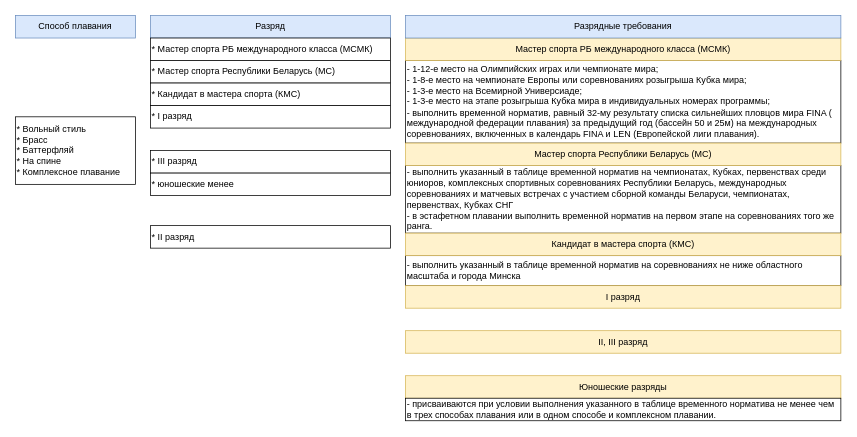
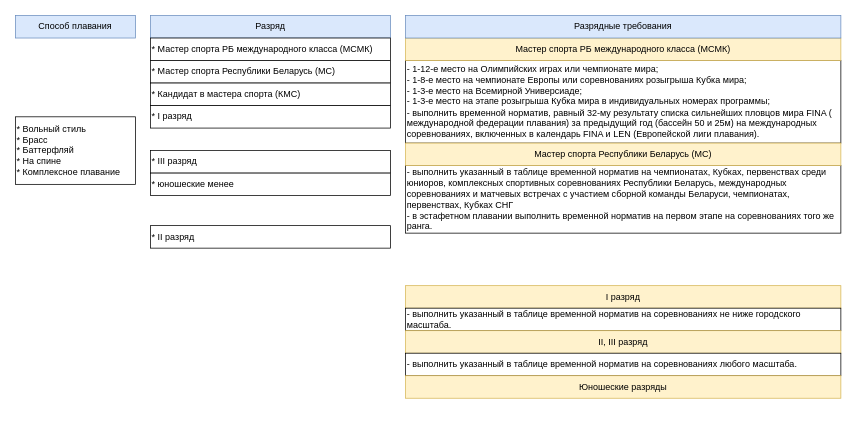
- <mxCell id="17" value="&lt;span style=&quot;text-align: left;&quot;&gt;Кандидат в мастера спорта (КМС)&lt;/span&gt;" style="rounded=0;whiteSpace=wrap;html=1;fillColor=#fff2cc;strokeColor=#d6b656;" vertex="1" parent="1"><mxGeometry x="540" y="310" width="580" height="30" as="geometry" /></mxCell>
- <mxCell id="10" value="- выполнить указанный в таблице временной норматив на соревнованиях не ниже областного масштаба и города Минска" style="rounded=0;whiteSpace=wrap;html=1;align=left;" vertex="1" parent="1"><mxGeometry x="540" y="340" width="580" height="40" as="geometry" /></mxCell>
+ <mxCell id="19" value="- выполнить указанный в таблице временной норматив на соревнованиях не ниже городского масштаба." style="rounded=0;whiteSpace=wrap;html=1;align=left;" vertex="1" parent="1"><mxGeometry x="540" y="410" width="580" height="30" as="geometry" /></mxCell>
+ <mxCell id="21" value="- выполнить указанный в таблице временной норматив на соревнованиях любого масштаба." style="rounded=0;whiteSpace=wrap;html=1;align=left;" vertex="1" parent="1"><mxGeometry x="540" y="470" width="580" height="30" as="geometry" /></mxCell>
- <mxCell id="23" value="- присваиваются при условии выполнения указанного в таблице временного норматива не менее чем в трех способах плавания или в одном способе и комплексном плавании." style="rounded=0;whiteSpace=wrap;html=1;align=left;" vertex="1" parent="1"><mxGeometry x="540" y="530" width="580" height="30" as="geometry" /></mxCell>
